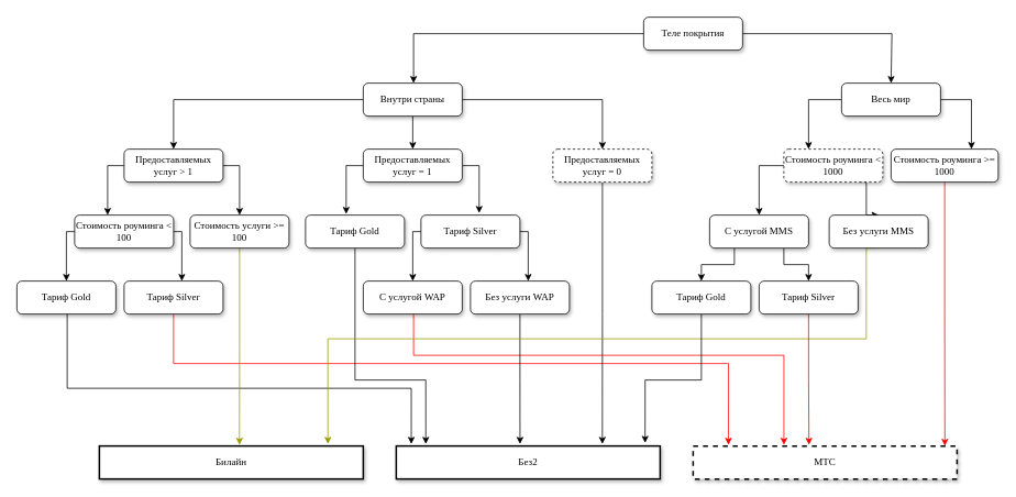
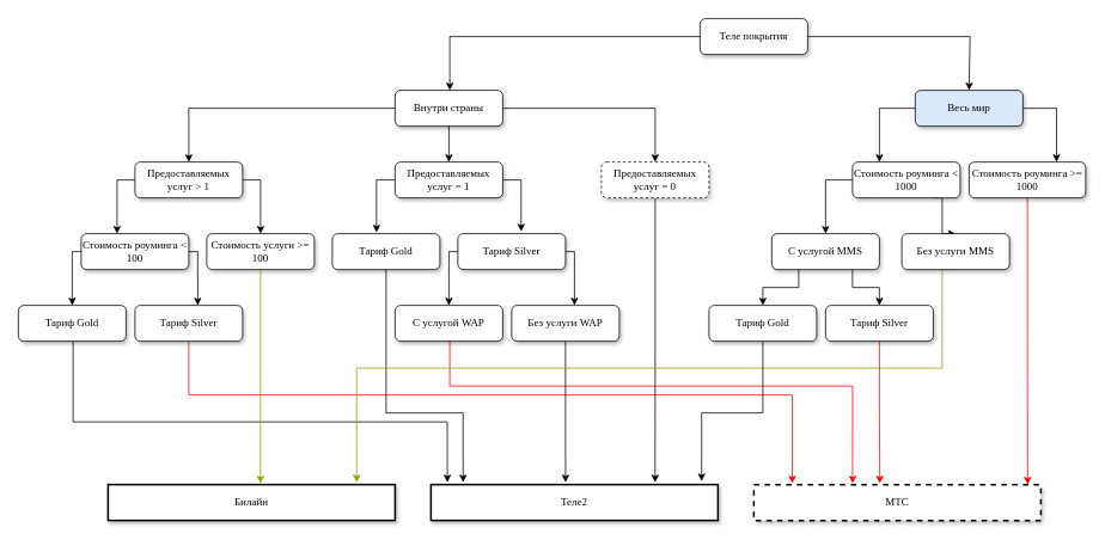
- <mxCell id="28" value="Весь мир" style="whiteSpace=wrap;html=1;rounded=1;shadow=1;labelBackgroundColor=none;strokeWidth=1;fontFamily=Verdana;fontSize=12;align=center;" parent="1" vertex="1"><mxGeometry x="1020" y="100" width="120" height="40" as="geometry" /></mxCell>
+ <mxCell id="28" value="Весь мир" style="whiteSpace=wrap;html=1;rounded=1;shadow=1;labelBackgroundColor=none;strokeWidth=1;fontFamily=Verdana;fontSize=12;align=center;fillColor=#dae8fc;" parent="1" vertex="1"><mxGeometry x="1020" y="100" width="120" height="40" as="geometry" /></mxCell>
- <mxCell id="33" value="Стоимость роуминга &amp;lt; 1000" style="whiteSpace=wrap;html=1;rounded=1;shadow=1;labelBackgroundColor=none;strokeWidth=1;fontFamily=Verdana;fontSize=12;align=center;dashed=1;" vertex="1" parent="1"><mxGeometry x="950" y="180" width="120" height="40" as="geometry" /></mxCell>
+ <mxCell id="33" value="Стоимость роуминга &amp;lt; 1000" style="whiteSpace=wrap;html=1;rounded=1;shadow=1;labelBackgroundColor=none;strokeWidth=1;fontFamily=Verdana;fontSize=12;align=center;" vertex="1" parent="1"><mxGeometry x="950" y="180" width="120" height="40" as="geometry" /></mxCell>
- <mxCell id="25" value="Без2" style="whiteSpace=wrap;html=1;rounded=0;shadow=1;labelBackgroundColor=none;strokeWidth=2;fontFamily=Verdana;fontSize=12;align=center;" parent="1" vertex="1"><mxGeometry x="480" y="540" width="320" height="40" as="geometry" /></mxCell>
+ <mxCell id="25" value="Теле2" style="whiteSpace=wrap;html=1;rounded=0;shadow=1;labelBackgroundColor=none;strokeWidth=2;fontFamily=Verdana;fontSize=12;align=center;" parent="1" vertex="1"><mxGeometry x="480" y="540" width="320" height="40" as="geometry" /></mxCell>
